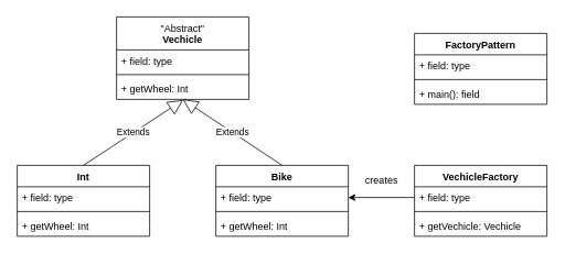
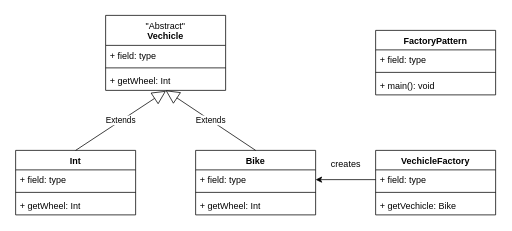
- <mxCell id="5" value="+ main(): field" style="text;strokeColor=none;fillColor=none;align=left;verticalAlign=top;spacingLeft=4;spacingRight=4;overflow=hidden;rotatable=0;points=[[0,0.5],[1,0.5]];portConstraint=eastwest;whiteSpace=wrap;html=1;" vertex="1" parent="2"><mxGeometry y="60" width="160" height="26" as="geometry" /></mxCell>
+ <mxCell id="5" value="+ main(): void" style="text;strokeColor=none;fillColor=none;align=left;verticalAlign=top;spacingLeft=4;spacingRight=4;overflow=hidden;rotatable=0;points=[[0,0.5],[1,0.5]];portConstraint=eastwest;whiteSpace=wrap;html=1;" vertex="1" parent="2"><mxGeometry y="60" width="160" height="26" as="geometry" /></mxCell>
- <mxCell id="9" value="+ getVechicle: Vechicle" style="text;strokeColor=none;fillColor=none;align=left;verticalAlign=top;spacingLeft=4;spacingRight=4;overflow=hidden;rotatable=0;points=[[0,0.5],[1,0.5]];portConstraint=eastwest;whiteSpace=wrap;html=1;" vertex="1" parent="6"><mxGeometry y="60" width="160" height="26" as="geometry" /></mxCell>
+ <mxCell id="9" value="+ getVechicle: Bike" style="text;strokeColor=none;fillColor=none;align=left;verticalAlign=top;spacingLeft=4;spacingRight=4;overflow=hidden;rotatable=0;points=[[0,0.5],[1,0.5]];portConstraint=eastwest;whiteSpace=wrap;html=1;" vertex="1" parent="6"><mxGeometry y="60" width="160" height="26" as="geometry" /></mxCell>
